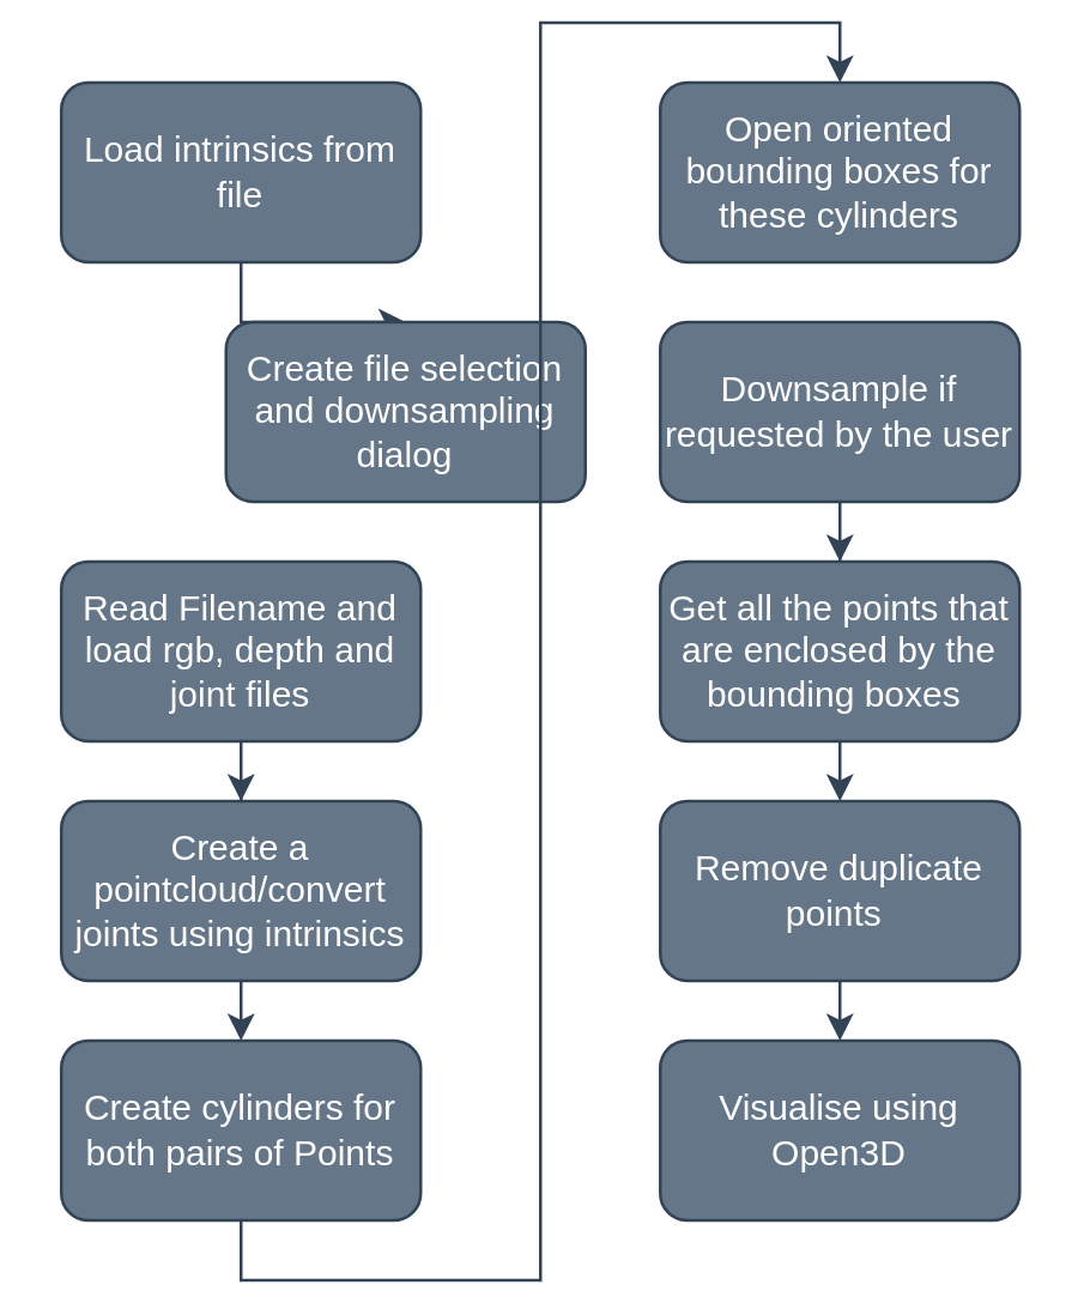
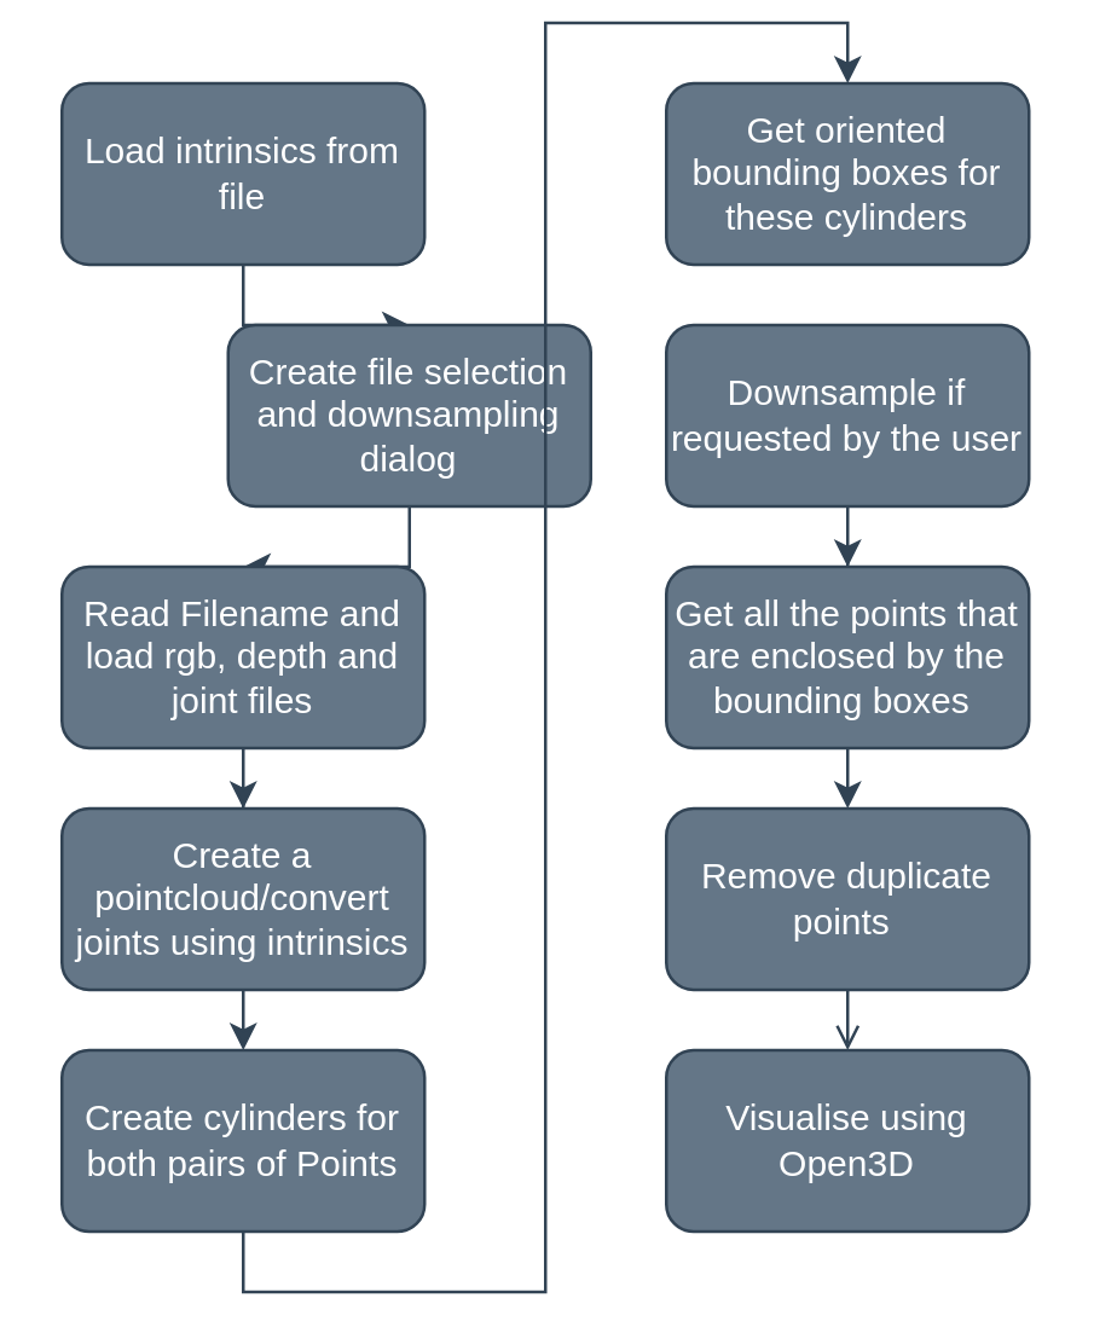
- <mxCell id="12" value="Open oriented bounding boxes for these cylinders" style="whiteSpace=wrap;html=1;fillColor=#647687;strokeColor=#314354;rounded=1;fontColor=#ffffff;" vertex="1" parent="1"><mxGeometry x="220" y="20" width="120" height="60" as="geometry" /></mxCell>
+ <mxCell id="12" value="Get oriented bounding boxes for these cylinders" style="whiteSpace=wrap;html=1;fillColor=#647687;strokeColor=#314354;rounded=1;fontColor=#ffffff;" vertex="1" parent="1"><mxGeometry x="220" y="20" width="120" height="60" as="geometry" /></mxCell>
+ <mxCell id="4" value="" style="edgeStyle=orthogonalEdgeStyle;rounded=0;orthogonalLoop=1;jettySize=auto;html=1;fillColor=#647687;strokeColor=#314354;" edge="1" parent="1" source="5" target="7"><mxGeometry relative="1" as="geometry" /></mxCell>
- <mxCell id="17" style="edgeStyle=orthogonalEdgeStyle;rounded=0;orthogonalLoop=1;jettySize=auto;html=1;exitX=0.5;exitY=1;exitDx=0;exitDy=0;entryX=0.5;entryY=0;entryDx=0;entryDy=0;fillColor=#647687;strokeColor=#314354;" edge="1" parent="1" source="18" target="19"><mxGeometry relative="1" as="geometry" /></mxCell>
+ <mxCell id="17" style="edgeStyle=orthogonalEdgeStyle;rounded=0;orthogonalLoop=1;jettySize=auto;html=1;exitX=0.5;exitY=1;exitDx=0;exitDy=0;entryX=0.5;entryY=0;entryDx=0;entryDy=0;fillColor=#647687;strokeColor=#314354;endArrow=open;" edge="1" parent="1" source="18" target="19"><mxGeometry relative="1" as="geometry" /></mxCell>
